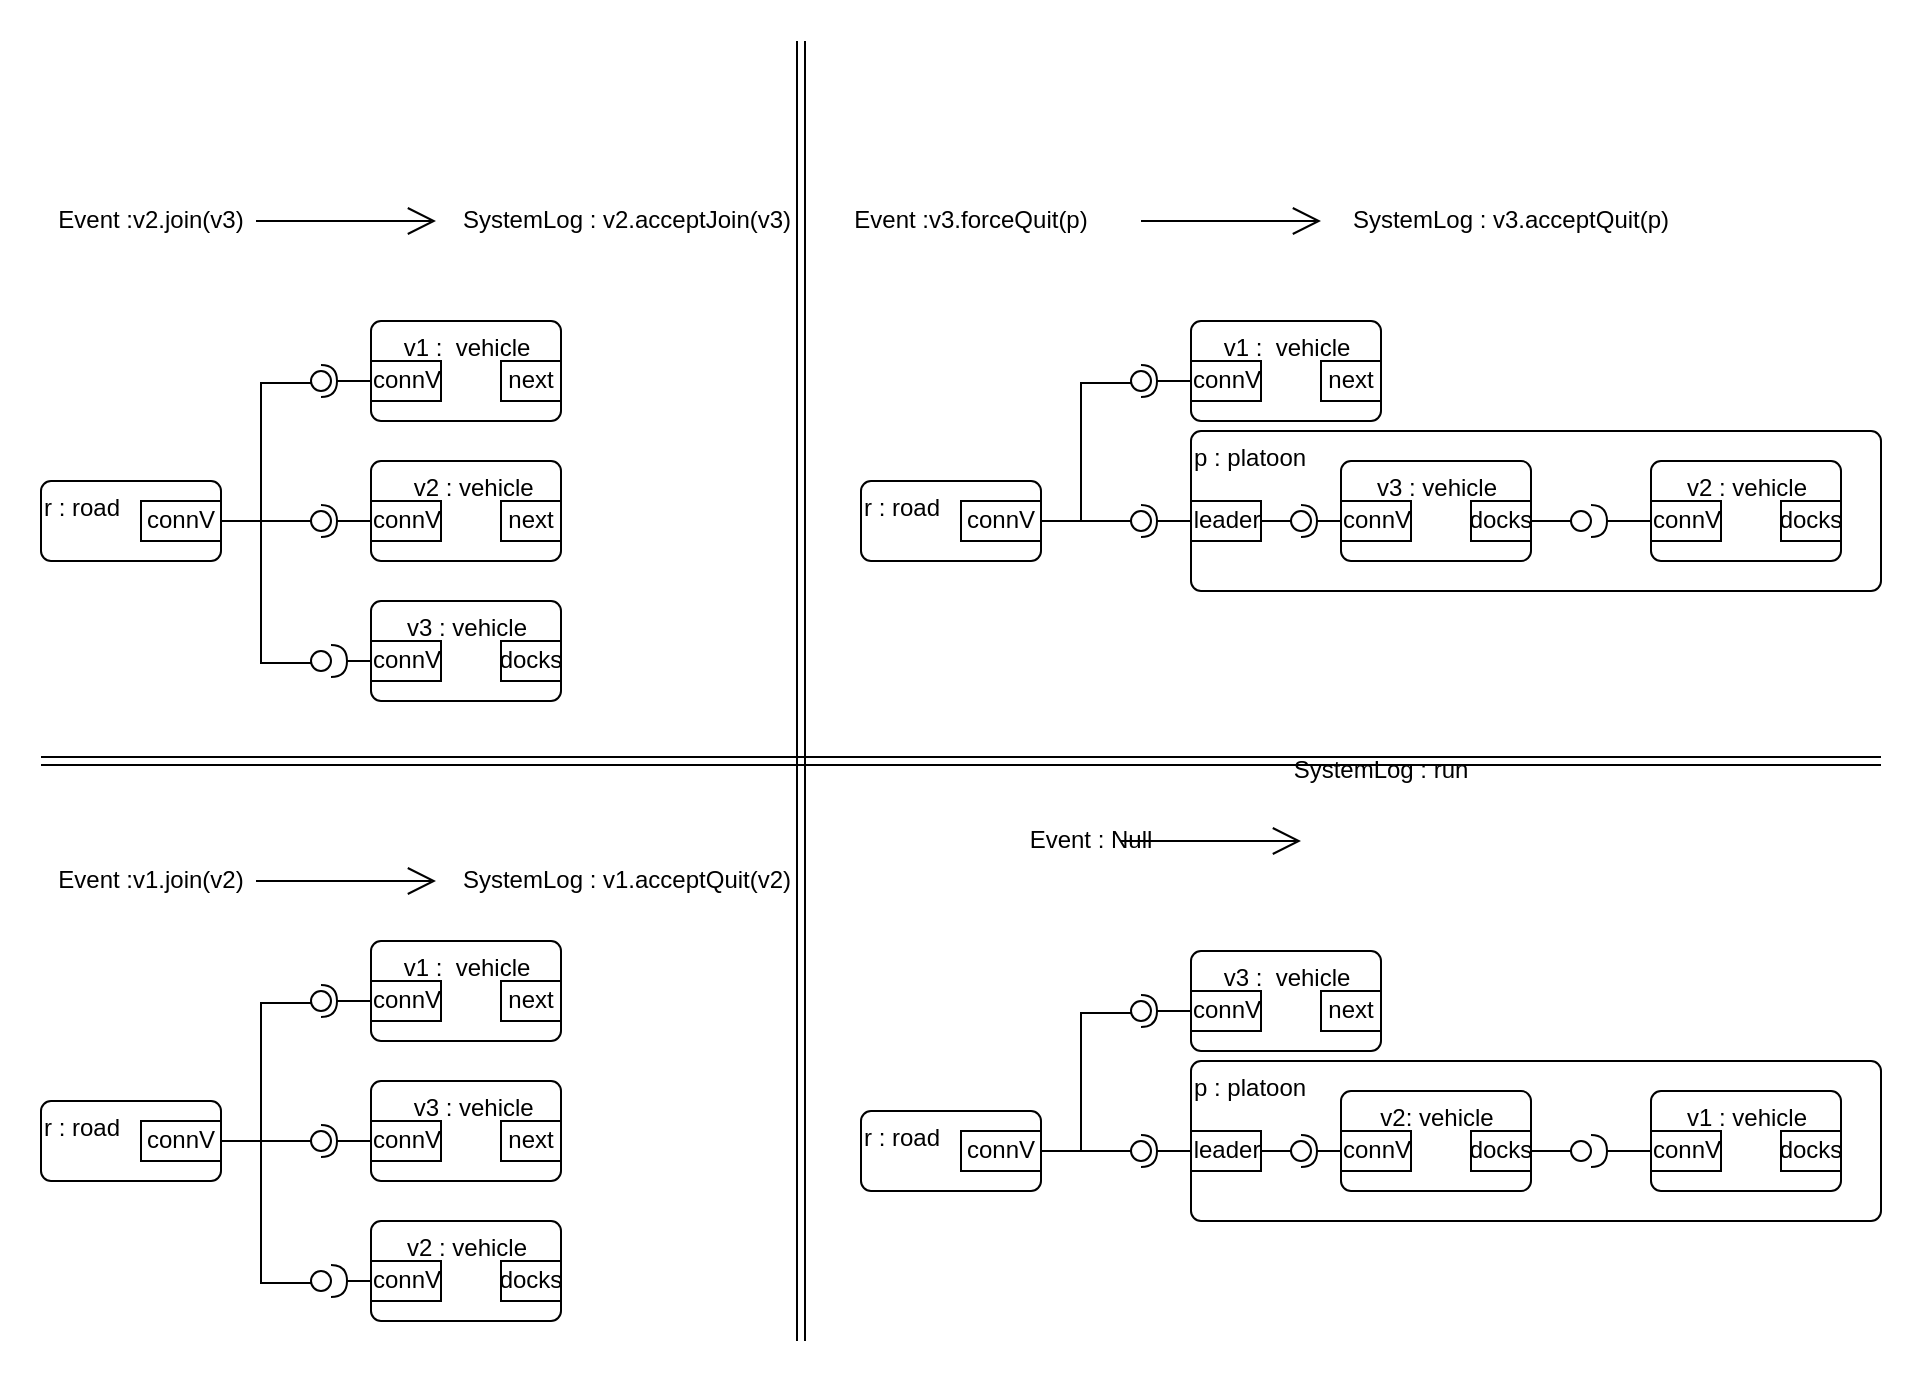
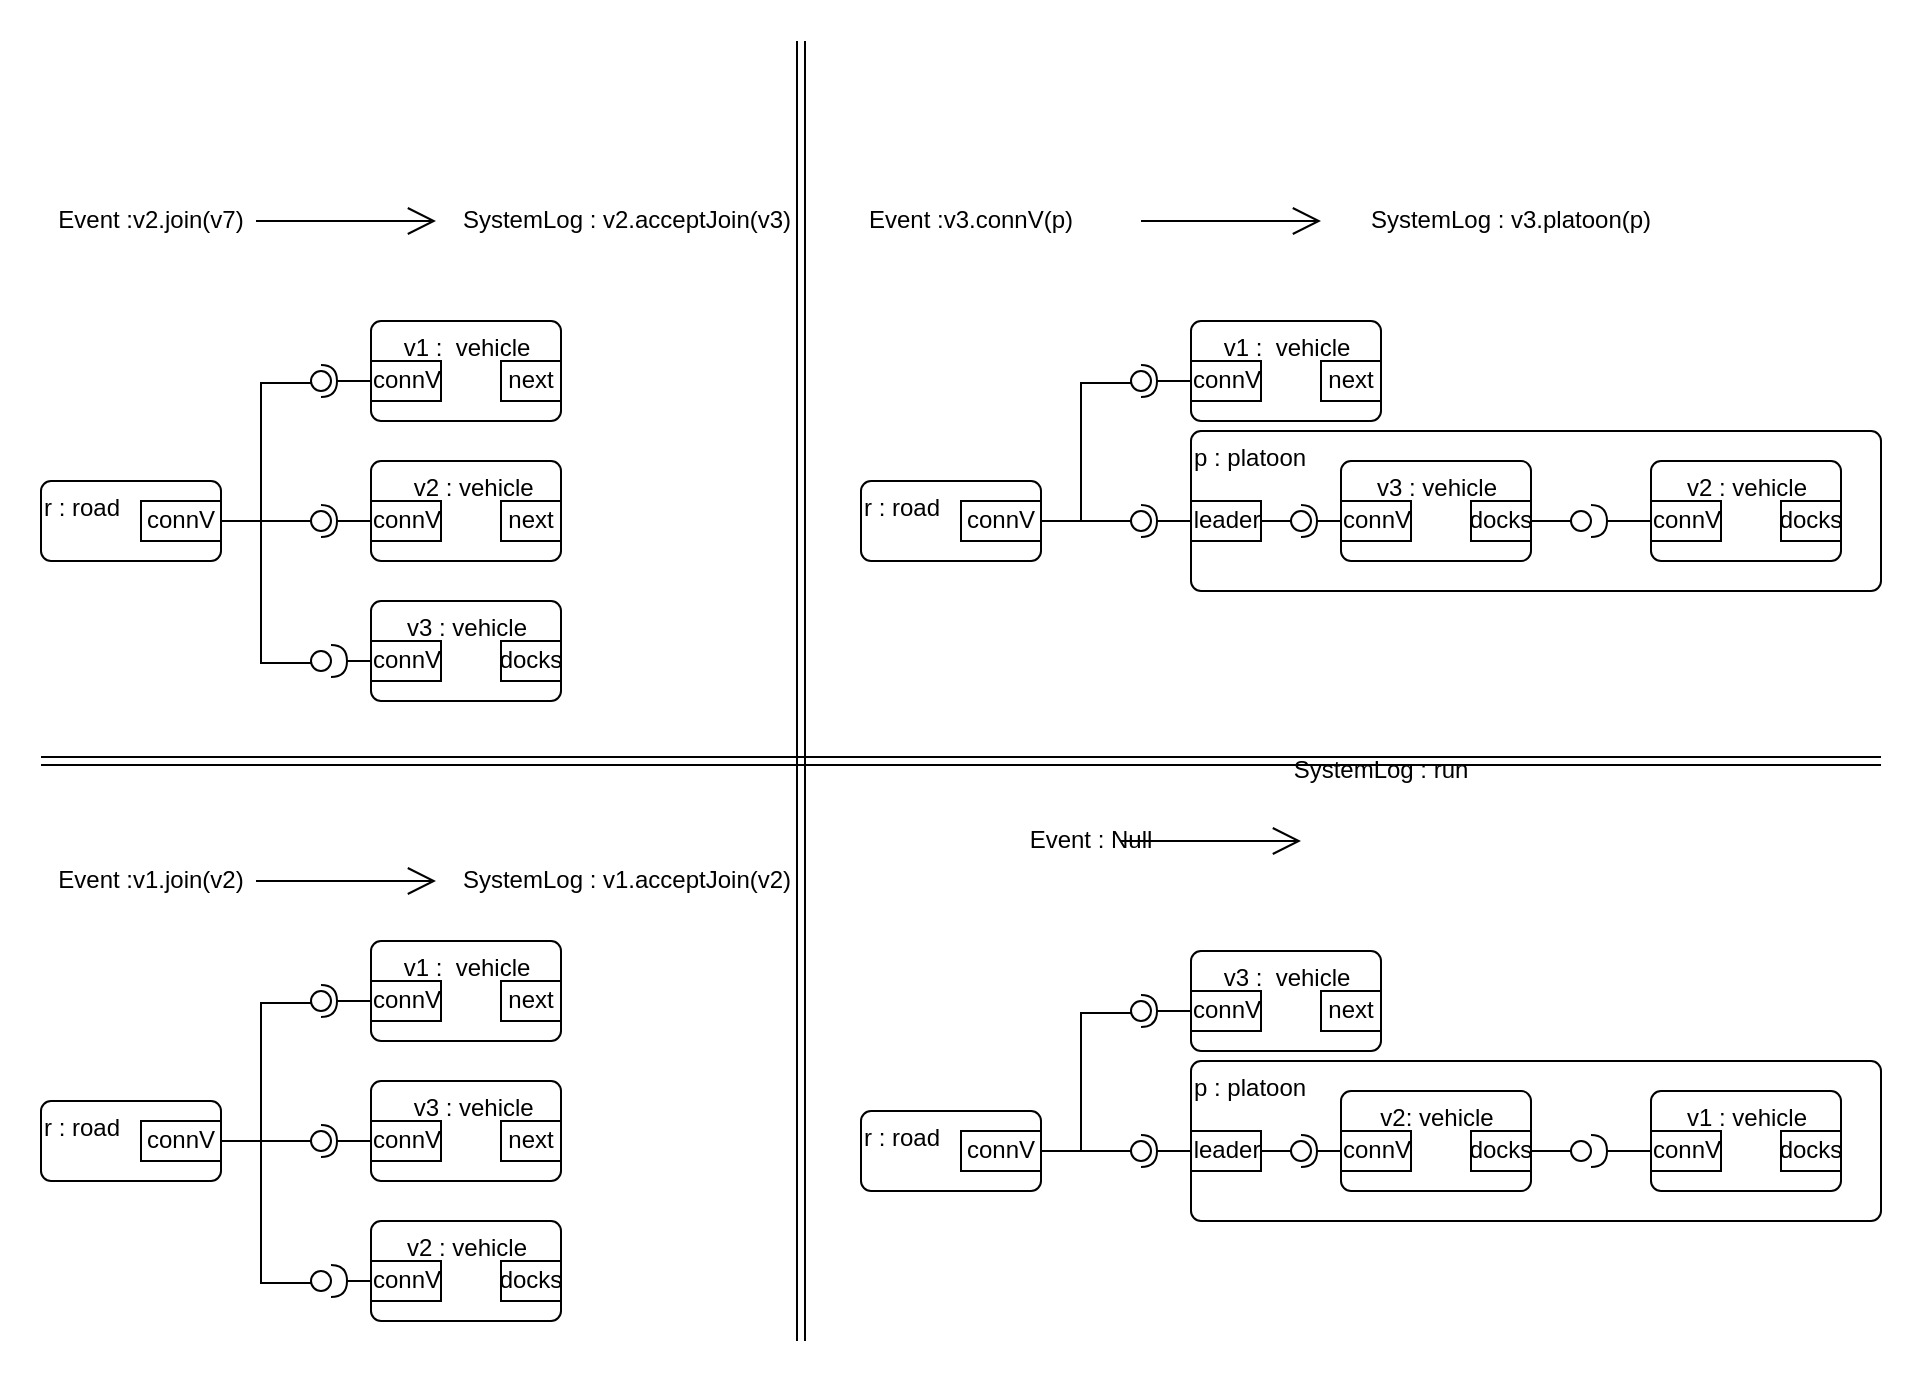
- <mxCell id="101" value="Event :v2.join(v3)" style="text;html=1;align=center;verticalAlign=middle;resizable=0;points=[];autosize=1;" vertex="1" parent="1"><mxGeometry y="100" width="110" height="20" as="geometry" x="20" /></mxCell>
+ <mxCell id="101" value="Event :v2.join(v7)" style="text;html=1;align=center;verticalAlign=middle;resizable=0;points=[];autosize=1;" vertex="1" parent="1"><mxGeometry y="100" width="110" height="20" as="geometry" x="20" /></mxCell>
- <mxCell id="104" value="Event :v3.forceQuit(p)" style="text;html=1;align=center;verticalAlign=middle;resizable=0;points=[];autosize=1;" vertex="1" parent="1"><mxGeometry x="420" y="100" width="130" height="20" as="geometry" /></mxCell>
+ <mxCell id="104" value="Event :v3.connV(p)" style="text;html=1;align=center;verticalAlign=middle;resizable=0;points=[];autosize=1;" vertex="1" parent="1"><mxGeometry x="420" y="100" width="130" height="20" as="geometry" /></mxCell>
- <mxCell id="106" value="SystemLog : v3.acceptQuit(p)" style="text;html=1;align=center;verticalAlign=middle;resizable=0;points=[];autosize=1;" vertex="1" parent="1"><mxGeometry x="670" y="100" width="170" height="20" as="geometry" /></mxCell>
+ <mxCell id="106" value="SystemLog : v3.platoon(p)" style="text;html=1;align=center;verticalAlign=middle;resizable=0;points=[];autosize=1;" vertex="1" parent="1"><mxGeometry x="670" y="100" width="170" height="20" as="geometry" /></mxCell>
- <mxCell id="109" value="SystemLog : v1.acceptQuit(v2)" style="text;html=1;align=center;verticalAlign=middle;resizable=0;points=[];autosize=1;" vertex="1" parent="1"><mxGeometry x="222.5" y="430" width="180" height="20" as="geometry" /></mxCell>
+ <mxCell id="109" value="SystemLog : v1.acceptJoin(v2)" style="text;html=1;align=center;verticalAlign=middle;resizable=0;points=[];autosize=1;" vertex="1" parent="1"><mxGeometry x="222.5" y="430" width="180" height="20" as="geometry" /></mxCell>
